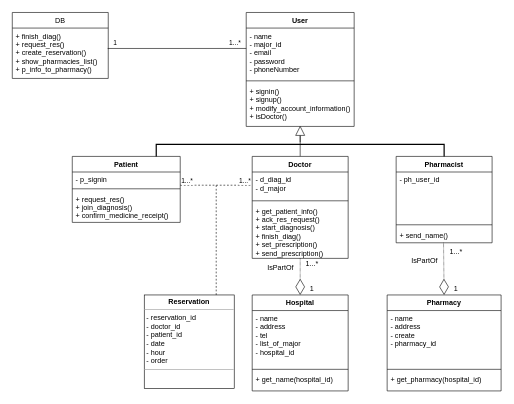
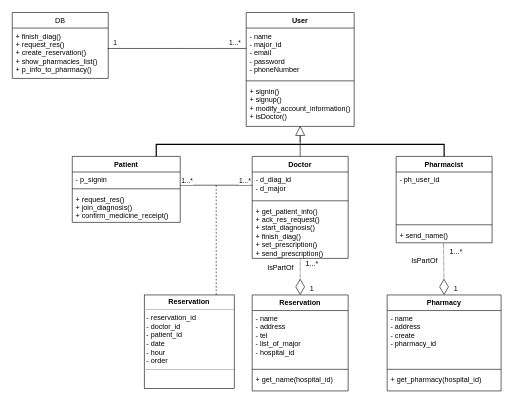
- <mxCell id="38" value="" style="endArrow=none;html=1;edgeStyle=orthogonalEdgeStyle;strokeWidth=1;align=center;verticalAlign=bottom;entryX=0;entryY=0.5;entryDx=0;entryDy=0;dashed=1;" parent="1" source="8" target="12" edge="1"><mxGeometry relative="1" as="geometry"><mxPoint x="340" y="308" as="sourcePoint" /><mxPoint x="410" y="303" as="targetPoint" /><Array as="points"><mxPoint x="330" y="308" /><mxPoint x="330" y="308" /></Array></mxGeometry></mxCell>
+ <mxCell id="38" value="" style="endArrow=none;html=1;edgeStyle=orthogonalEdgeStyle;strokeWidth=1;align=center;verticalAlign=bottom;entryX=0;entryY=0.5;entryDx=0;entryDy=0;" parent="1" source="8" target="12" edge="1"><mxGeometry relative="1" as="geometry"><mxPoint x="340" y="308" as="sourcePoint" /><mxPoint x="410" y="303" as="targetPoint" /><Array as="points"><mxPoint x="330" y="308" /><mxPoint x="330" y="308" /></Array></mxGeometry></mxCell>
- <mxCell id="22" value="Hospital" style="swimlane;fontStyle=1;align=center;verticalAlign=top;childLayout=stackLayout;horizontal=1;startSize=26;horizontalStack=0;resizeParent=1;resizeParentMax=0;resizeLast=0;collapsible=1;marginBottom=0;fillColor=#FFFFFF;" parent="1" vertex="1"><mxGeometry x="420" y="491" width="160" height="160" as="geometry" /></mxCell>
+ <mxCell id="22" value="Reservation" style="swimlane;fontStyle=1;align=center;verticalAlign=top;childLayout=stackLayout;horizontal=1;startSize=26;horizontalStack=0;resizeParent=1;resizeParentMax=0;resizeLast=0;collapsible=1;marginBottom=0;fillColor=#FFFFFF;" parent="1" vertex="1"><mxGeometry x="420" y="491" width="160" height="160" as="geometry" /></mxCell>
